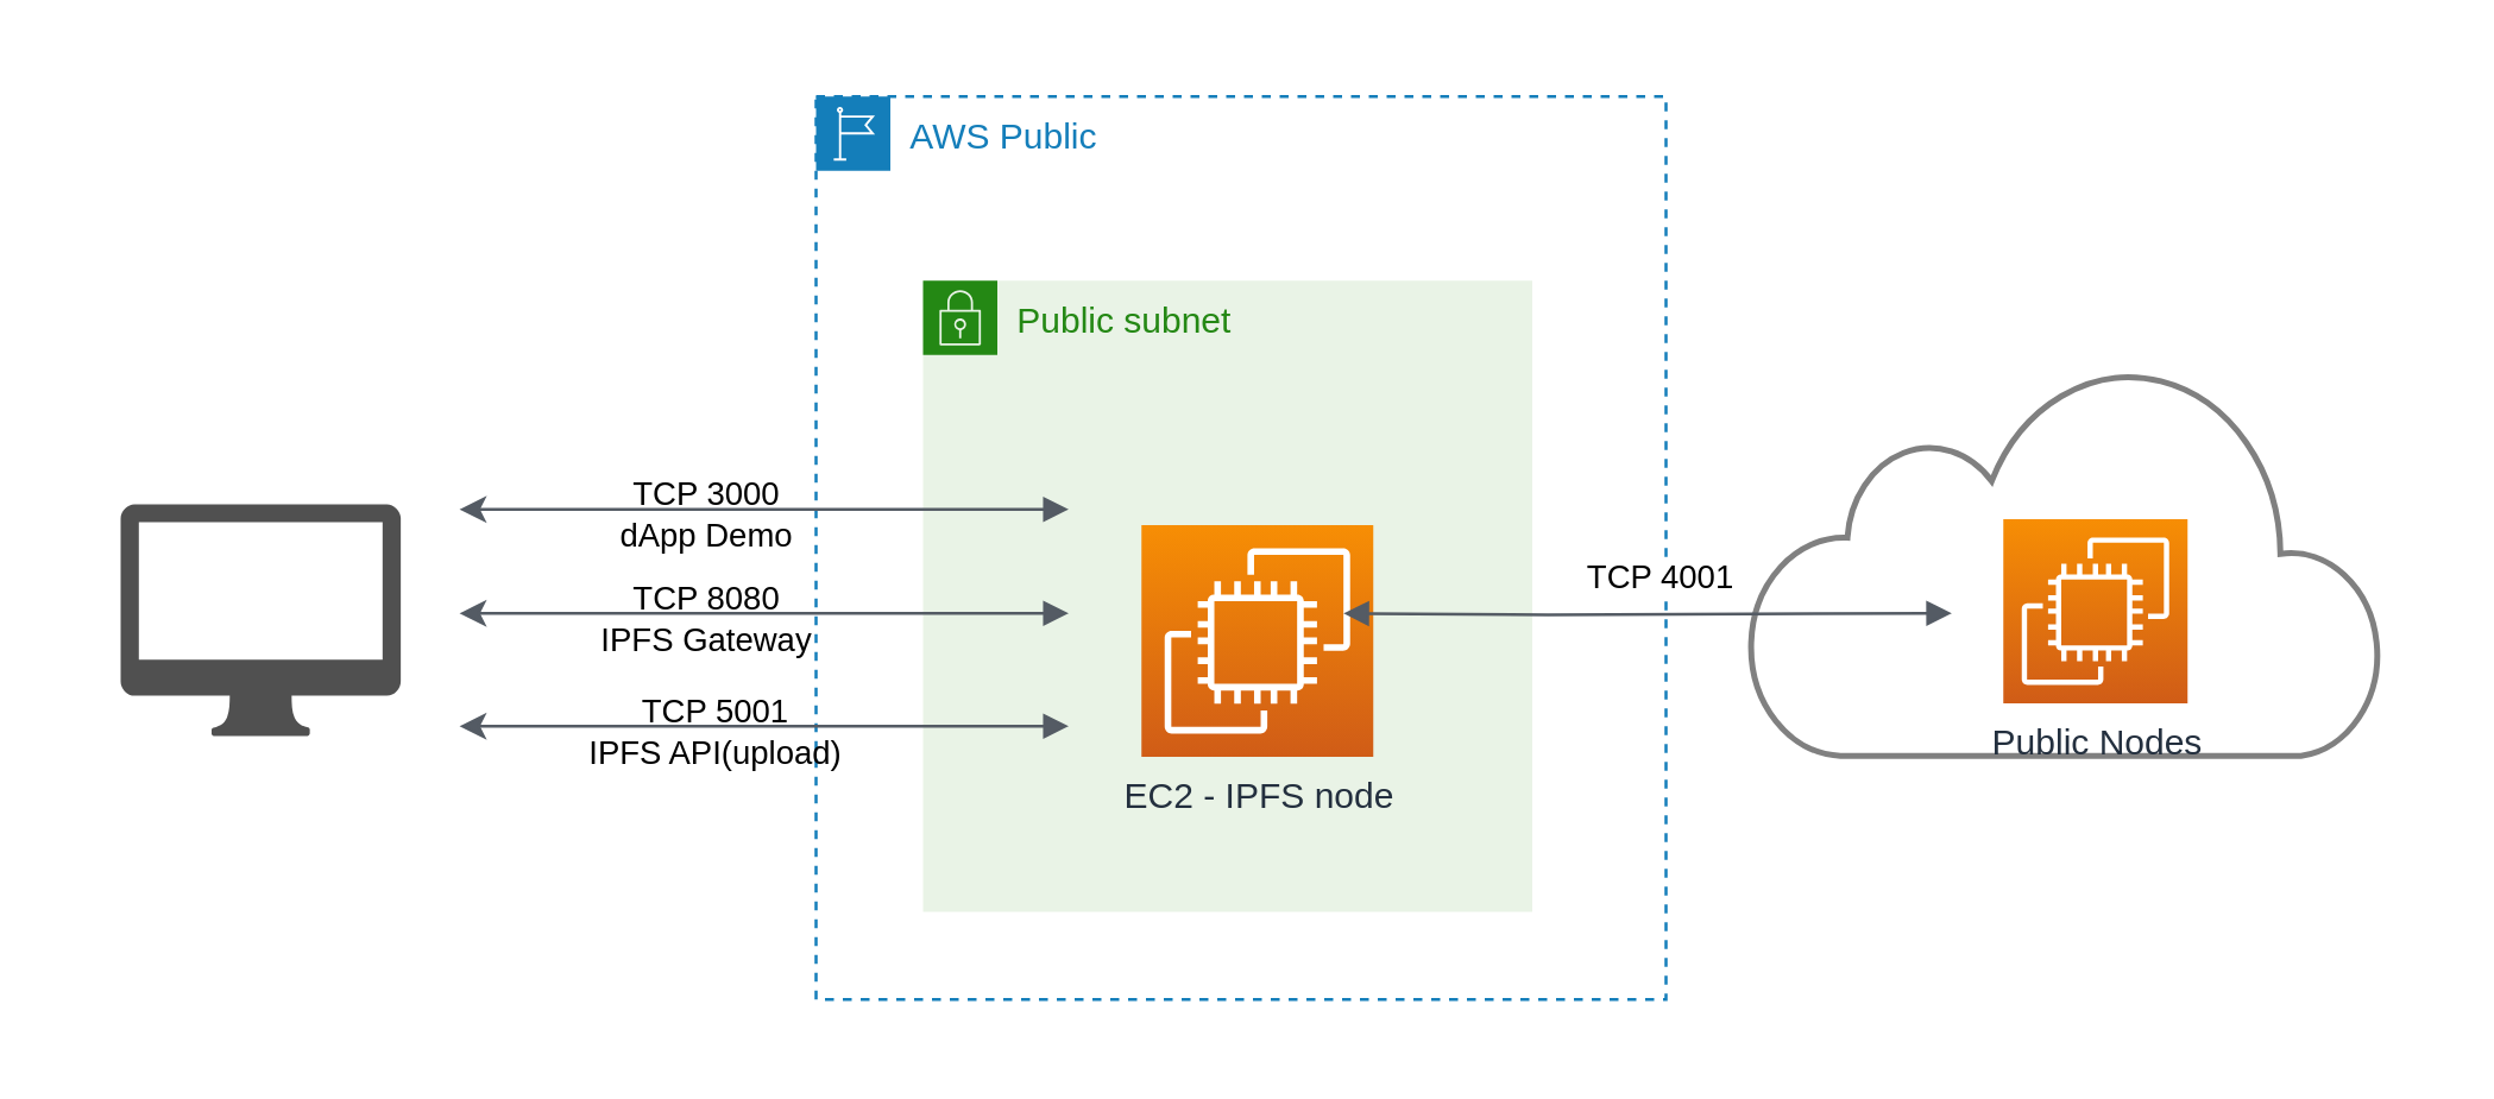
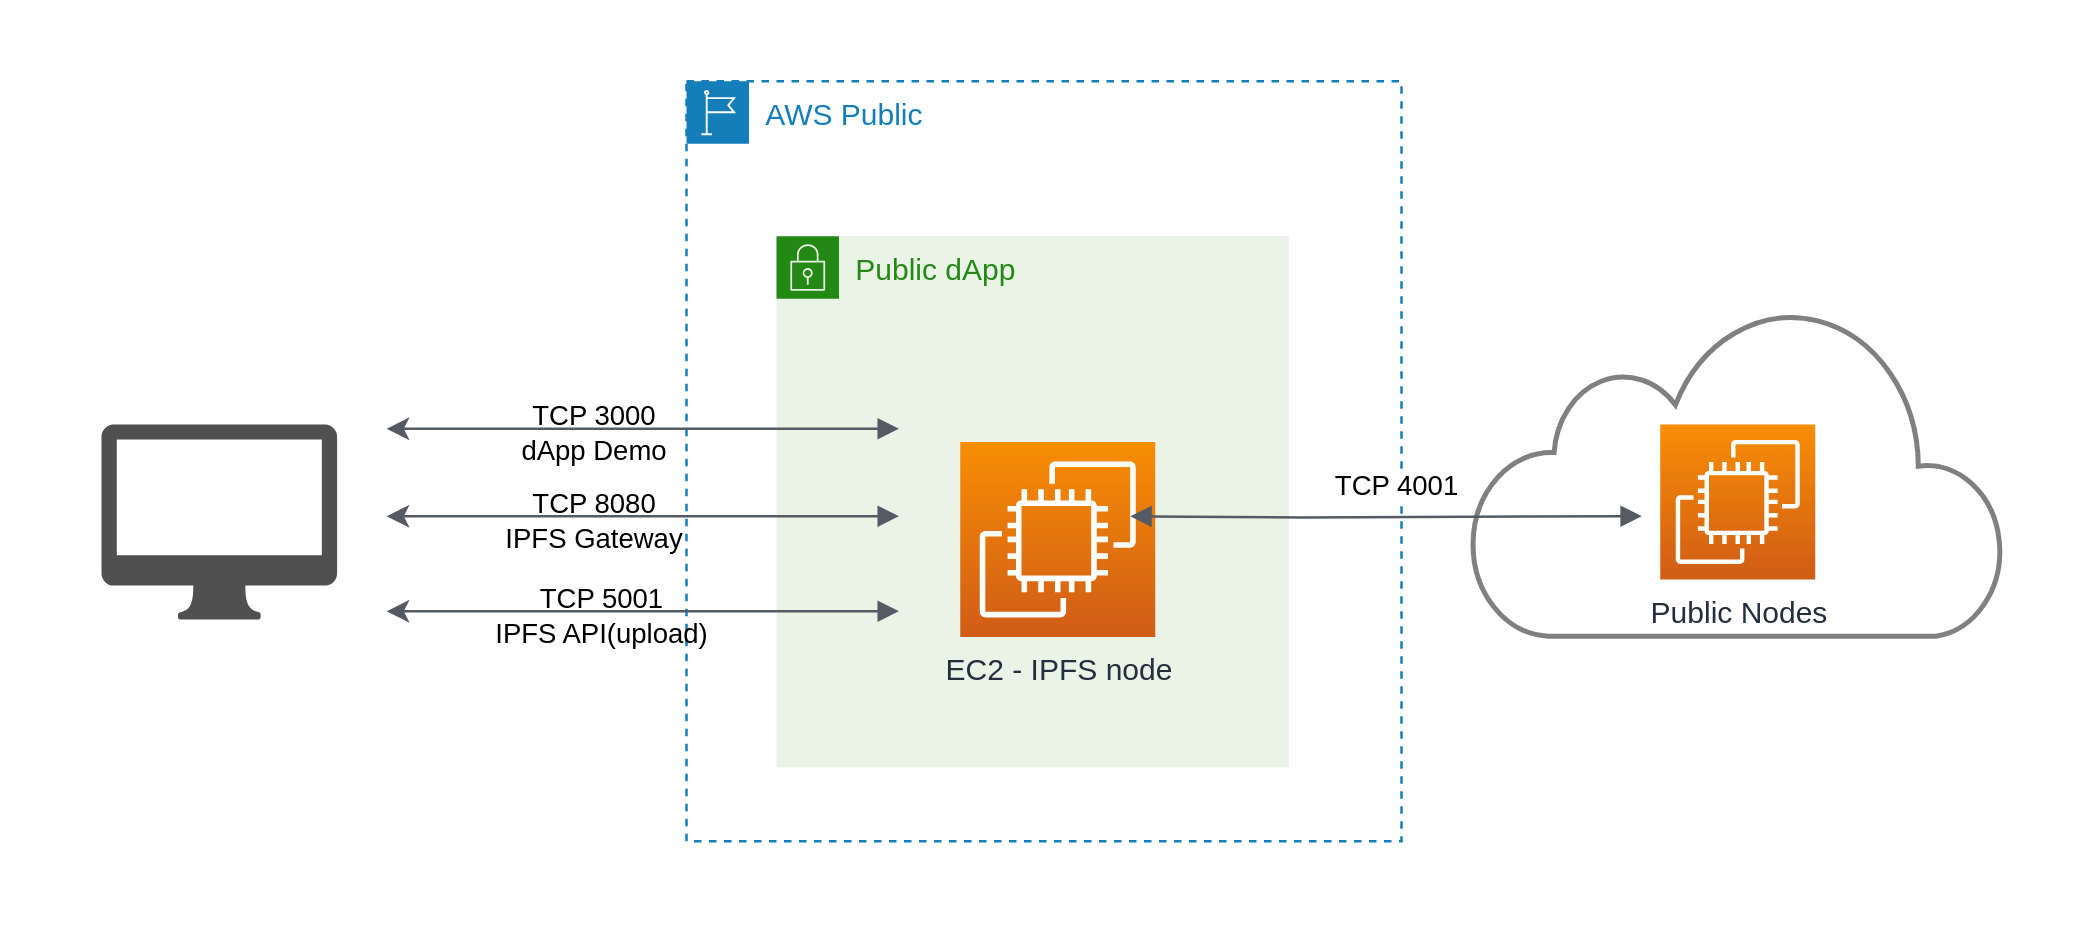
- <mxCell id="5" value="Public subnet" style="points=[[0,0],[0.25,0],[0.5,0],[0.75,0],[1,0],[1,0.25],[1,0.5],[1,0.75],[1,1],[0.75,1],[0.5,1],[0.25,1],[0,1],[0,0.75],[0,0.5],[0,0.25]];outlineConnect=0;gradientColor=none;html=1;whiteSpace=wrap;fontSize=12;fontStyle=0;container=1;pointerEvents=0;collapsible=0;recursiveResize=0;shape=mxgraph.aws4.group;grIcon=mxgraph.aws4.group_security_group;grStroke=0;strokeColor=#248814;fillColor=#E9F3E6;verticalAlign=top;align=left;spacingLeft=30;fontColor=#248814;dashed=0;" parent="4" vertex="1"><mxGeometry x="36" y="62" width="205" height="212.5" as="geometry" /></mxCell>
+ <mxCell id="5" value="Public dApp" style="points=[[0,0],[0.25,0],[0.5,0],[0.75,0],[1,0],[1,0.25],[1,0.5],[1,0.75],[1,1],[0.75,1],[0.5,1],[0.25,1],[0,1],[0,0.75],[0,0.5],[0,0.25]];outlineConnect=0;gradientColor=none;html=1;whiteSpace=wrap;fontSize=12;fontStyle=0;container=1;pointerEvents=0;collapsible=0;recursiveResize=0;shape=mxgraph.aws4.group;grIcon=mxgraph.aws4.group_security_group;grStroke=0;strokeColor=#248814;fillColor=#E9F3E6;verticalAlign=top;align=left;spacingLeft=30;fontColor=#248814;dashed=0;" parent="4" vertex="1"><mxGeometry x="36" y="62" width="205" height="212.5" as="geometry" /></mxCell>
- <mxCell id="13" value="Public Nodes" style="sketch=0;points=[[0,0,0],[0.25,0,0],[0.5,0,0],[0.75,0,0],[1,0,0],[0,1,0],[0.25,1,0],[0.5,1,0],[0.75,1,0],[1,1,0],[0,0.25,0],[0,0.5,0],[0,0.75,0],[1,0.25,0],[1,0.5,0],[1,0.75,0]];outlineConnect=0;fontColor=#232F3E;gradientColor=#F78E04;gradientDirection=north;fillColor=#D05C17;strokeColor=#ffffff;dashed=0;verticalLabelPosition=bottom;verticalAlign=top;align=center;html=1;fontSize=12;fontStyle=0;aspect=fixed;shape=mxgraph.aws4.resourceIcon;resIcon=mxgraph.aws4.ec2;" parent="1" vertex="1"><mxGeometry x="673.5" y="174.25" width="62" height="62" as="geometry" /></mxCell>
+ <mxCell id="13" value="Public Nodes" style="sketch=0;points=[[0,0,0],[0.25,0,0],[0.5,0,0],[0.75,0,0],[1,0,0],[0,1,0],[0.25,1,0],[0.5,1,0],[0.75,1,0],[1,1,0],[0,0.25,0],[0,0.5,0],[0,0.75,0],[1,0.25,0],[1,0.5,0],[1,0.75,0]];outlineConnect=0;fontColor=#232F3E;gradientColor=#F78E04;gradientDirection=north;fillColor=#D05C17;strokeColor=#ffffff;dashed=0;verticalLabelPosition=bottom;verticalAlign=top;align=center;html=1;fontSize=12;fontStyle=0;aspect=fixed;shape=mxgraph.aws4.resourceIcon;resIcon=mxgraph.aws4.ec2;" parent="1" vertex="1"><mxGeometry x="663.5" y="169.25" width="62" height="62" as="geometry" /></mxCell>
